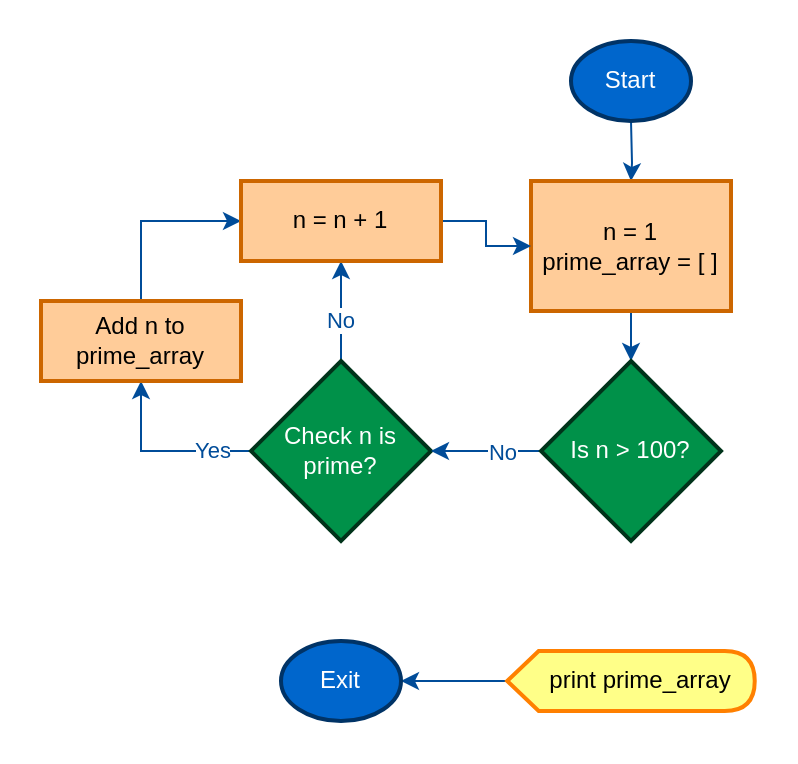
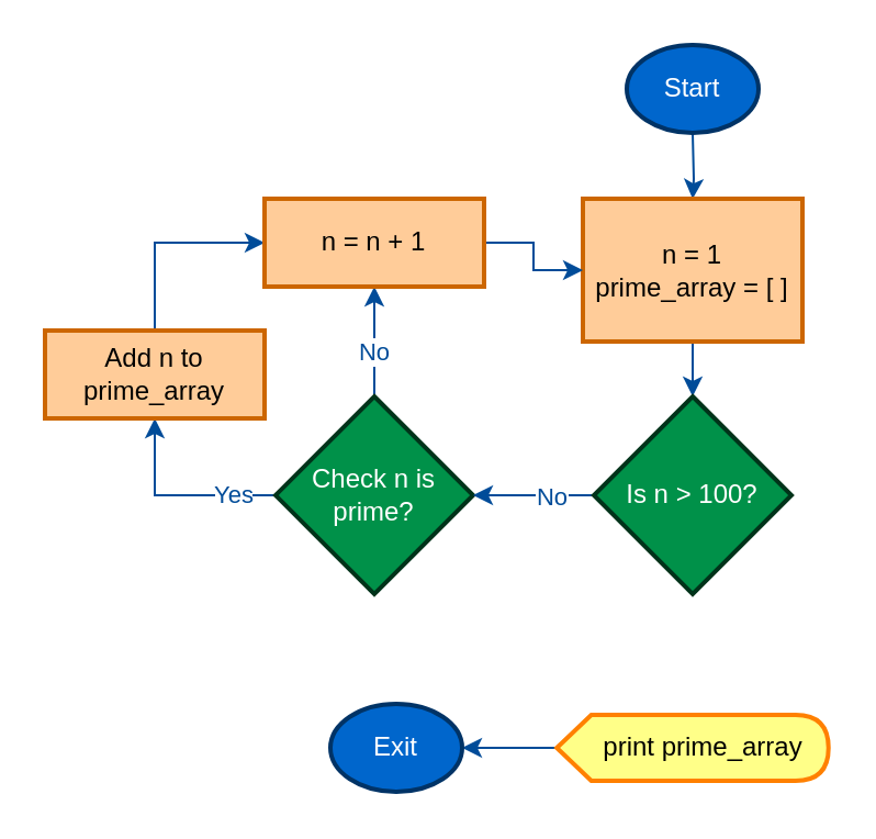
- <mxCell id="18" value="&lt;span&gt;Exit&lt;/span&gt;" style="ellipse;whiteSpace=wrap;html=1;rounded=0;strokeColor=#003366;strokeWidth=2;fontColor=#FFFFFF;fillColor=#0066CC;" parent="1" vertex="1"><mxGeometry x="140" y="320" width="60" height="40" as="geometry" /></mxCell>
+ <mxCell id="18" value="&lt;span&gt;Exit&lt;/span&gt;" style="ellipse;whiteSpace=wrap;html=1;rounded=0;strokeColor=#003366;strokeWidth=2;fontColor=#FFFFFF;fillColor=#0066CC;" parent="1" vertex="1"><mxGeometry x="150" y="320" width="60" height="40" as="geometry" /></mxCell>
